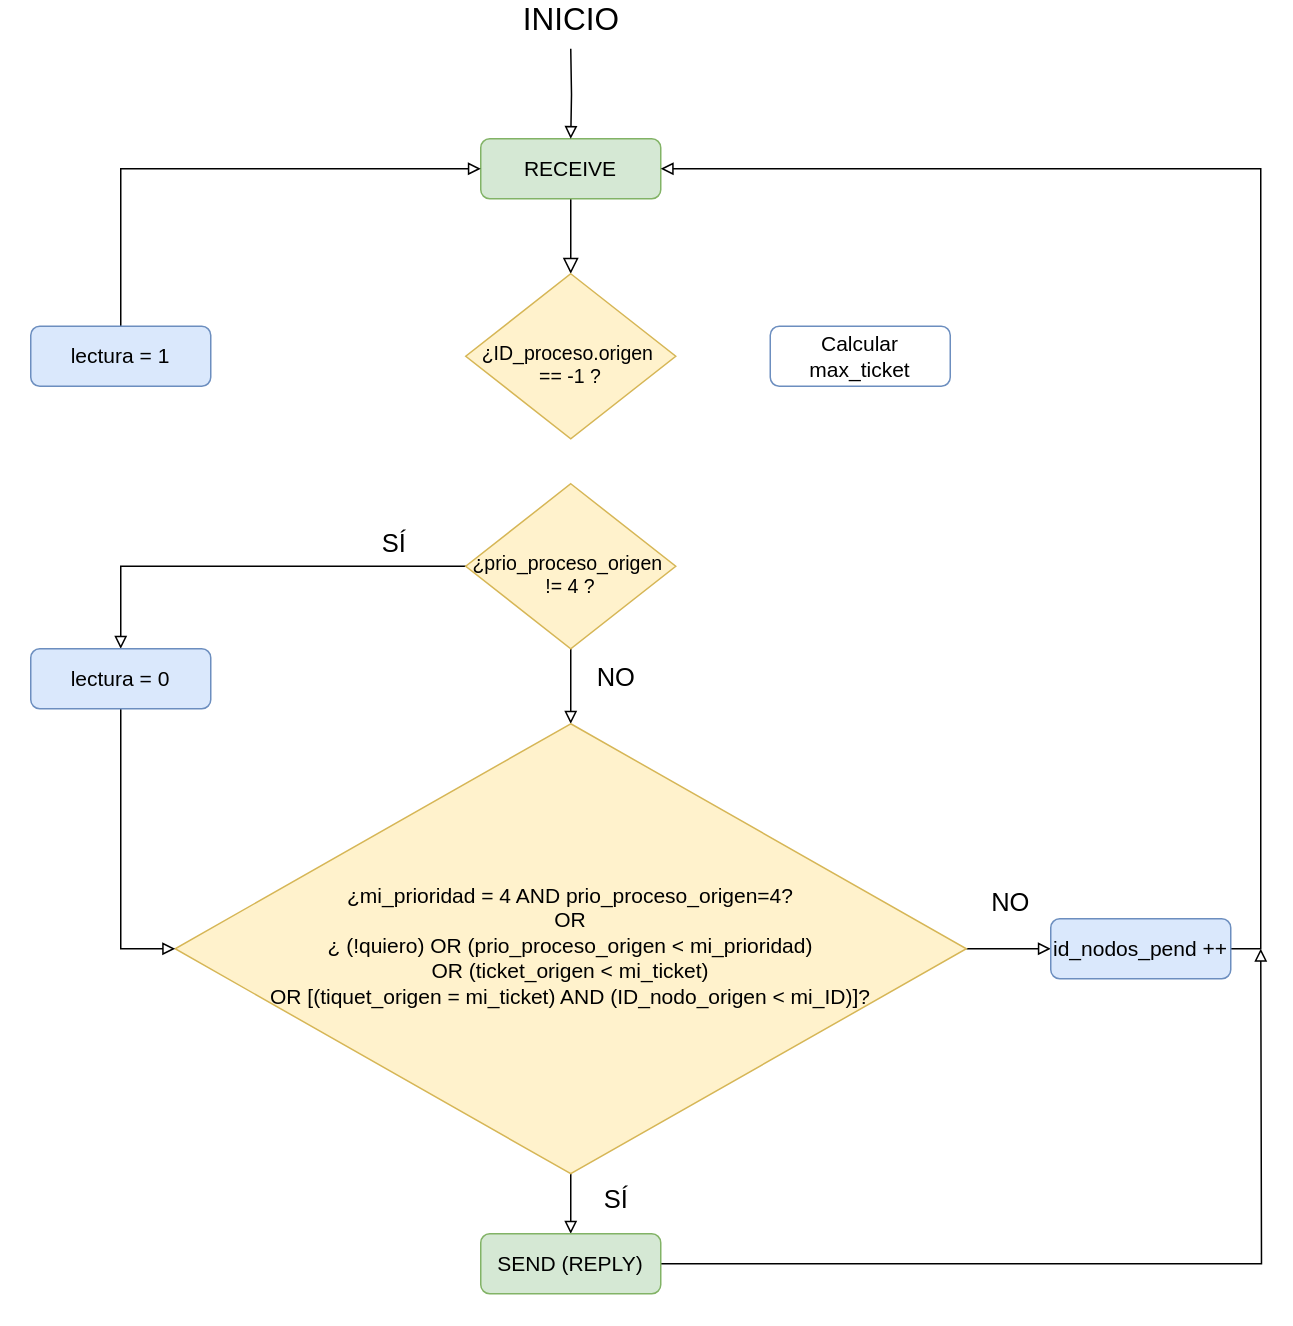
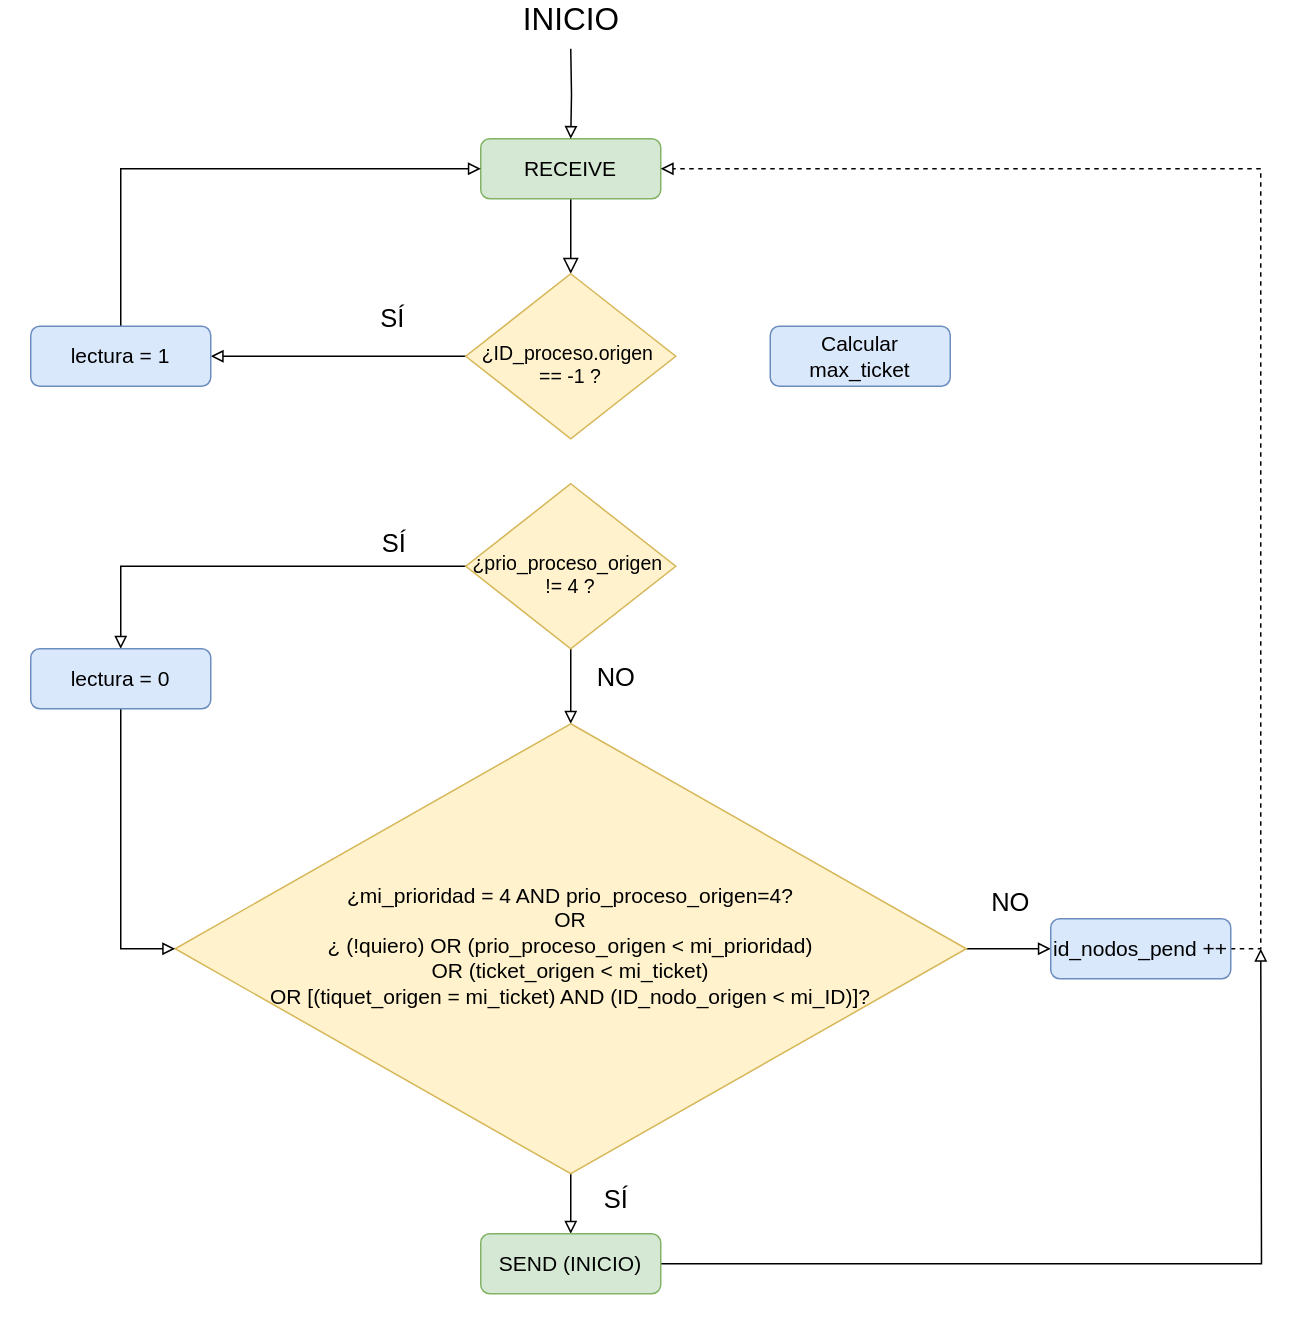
- <mxCell id="20" style="edgeStyle=orthogonalEdgeStyle;rounded=0;orthogonalLoop=1;jettySize=auto;html=1;exitX=1;exitY=0.5;exitDx=0;exitDy=0;entryX=1;entryY=0.5;entryDx=0;entryDy=0;endArrow=block;endFill=0;" edge="1" parent="1" source="21" target="3"><mxGeometry relative="1" as="geometry" /></mxCell>
+ <mxCell id="20" style="edgeStyle=orthogonalEdgeStyle;rounded=0;orthogonalLoop=1;jettySize=auto;html=1;exitX=1;exitY=0.5;exitDx=0;exitDy=0;entryX=1;entryY=0.5;entryDx=0;entryDy=0;endArrow=block;endFill=0;dashed=1;" edge="1" parent="1" source="21" target="3"><mxGeometry relative="1" as="geometry" /></mxCell>
+ <mxCell id="4" style="edgeStyle=orthogonalEdgeStyle;rounded=0;orthogonalLoop=1;jettySize=auto;html=1;exitX=0;exitY=0.5;exitDx=0;exitDy=0;entryX=1;entryY=0.5;entryDx=0;entryDy=0;endArrow=block;endFill=0;" edge="1" parent="1" source="6" target="10"><mxGeometry relative="1" as="geometry" /></mxCell>
+ <mxCell id="5" value="SÍ" style="edgeLabel;html=1;align=center;verticalAlign=middle;resizable=0;points=[];fontSize=17;" vertex="1" connectable="0" parent="4"><mxGeometry x="0.32" y="-1" relative="1" as="geometry"><mxPoint x="62" y="-24" as="offset" /></mxGeometry></mxCell>
- <mxCell id="7" value="Calcular max_ticket" style="rounded=1;whiteSpace=wrap;html=1;fontSize=14;glass=0;strokeWidth=1;shadow=0;fillColor=#ffffff;strokeColor=#6c8ebf;" parent="1" vertex="1"><mxGeometry x="513" y="205" width="120" height="40" as="geometry" /></mxCell>
+ <mxCell id="7" value="Calcular max_ticket" style="rounded=1;whiteSpace=wrap;html=1;fontSize=14;glass=0;strokeWidth=1;shadow=0;fillColor=#dae8fc;strokeColor=#6c8ebf;" parent="1" vertex="1"><mxGeometry x="513" y="205" width="120" height="40" as="geometry" /></mxCell>
- <mxCell id="23" value="SEND (REPLY)" style="rounded=1;whiteSpace=wrap;html=1;fontSize=14;glass=0;strokeWidth=1;shadow=0;fillColor=#d5e8d4;strokeColor=#82b366;" vertex="1" parent="1"><mxGeometry x="320" y="810" width="120" height="40" as="geometry" /></mxCell>
+ <mxCell id="23" value="SEND (INICIO)" style="rounded=1;whiteSpace=wrap;html=1;fontSize=14;glass=0;strokeWidth=1;shadow=0;fillColor=#d5e8d4;strokeColor=#82b366;" vertex="1" parent="1"><mxGeometry x="320" y="810" width="120" height="40" as="geometry" /></mxCell>
